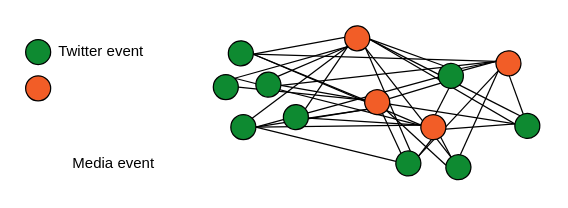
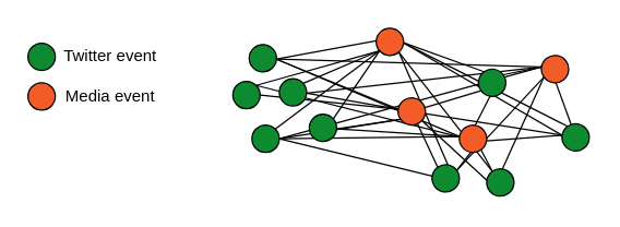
- <mxCell id="50" value="Media event" style="text;html=1;align=center;verticalAlign=middle;resizable=0;points=[];autosize=1;" parent="1" vertex="1"><mxGeometry x="50" y="120" width="80" height="20" as="geometry" /></mxCell>
+ <mxCell id="50" value="Media event" style="text;html=1;align=center;verticalAlign=middle;resizable=0;points=[];autosize=1;" parent="1" vertex="1"><mxGeometry x="40" y="60" width="80" height="20" as="geometry" /></mxCell>
